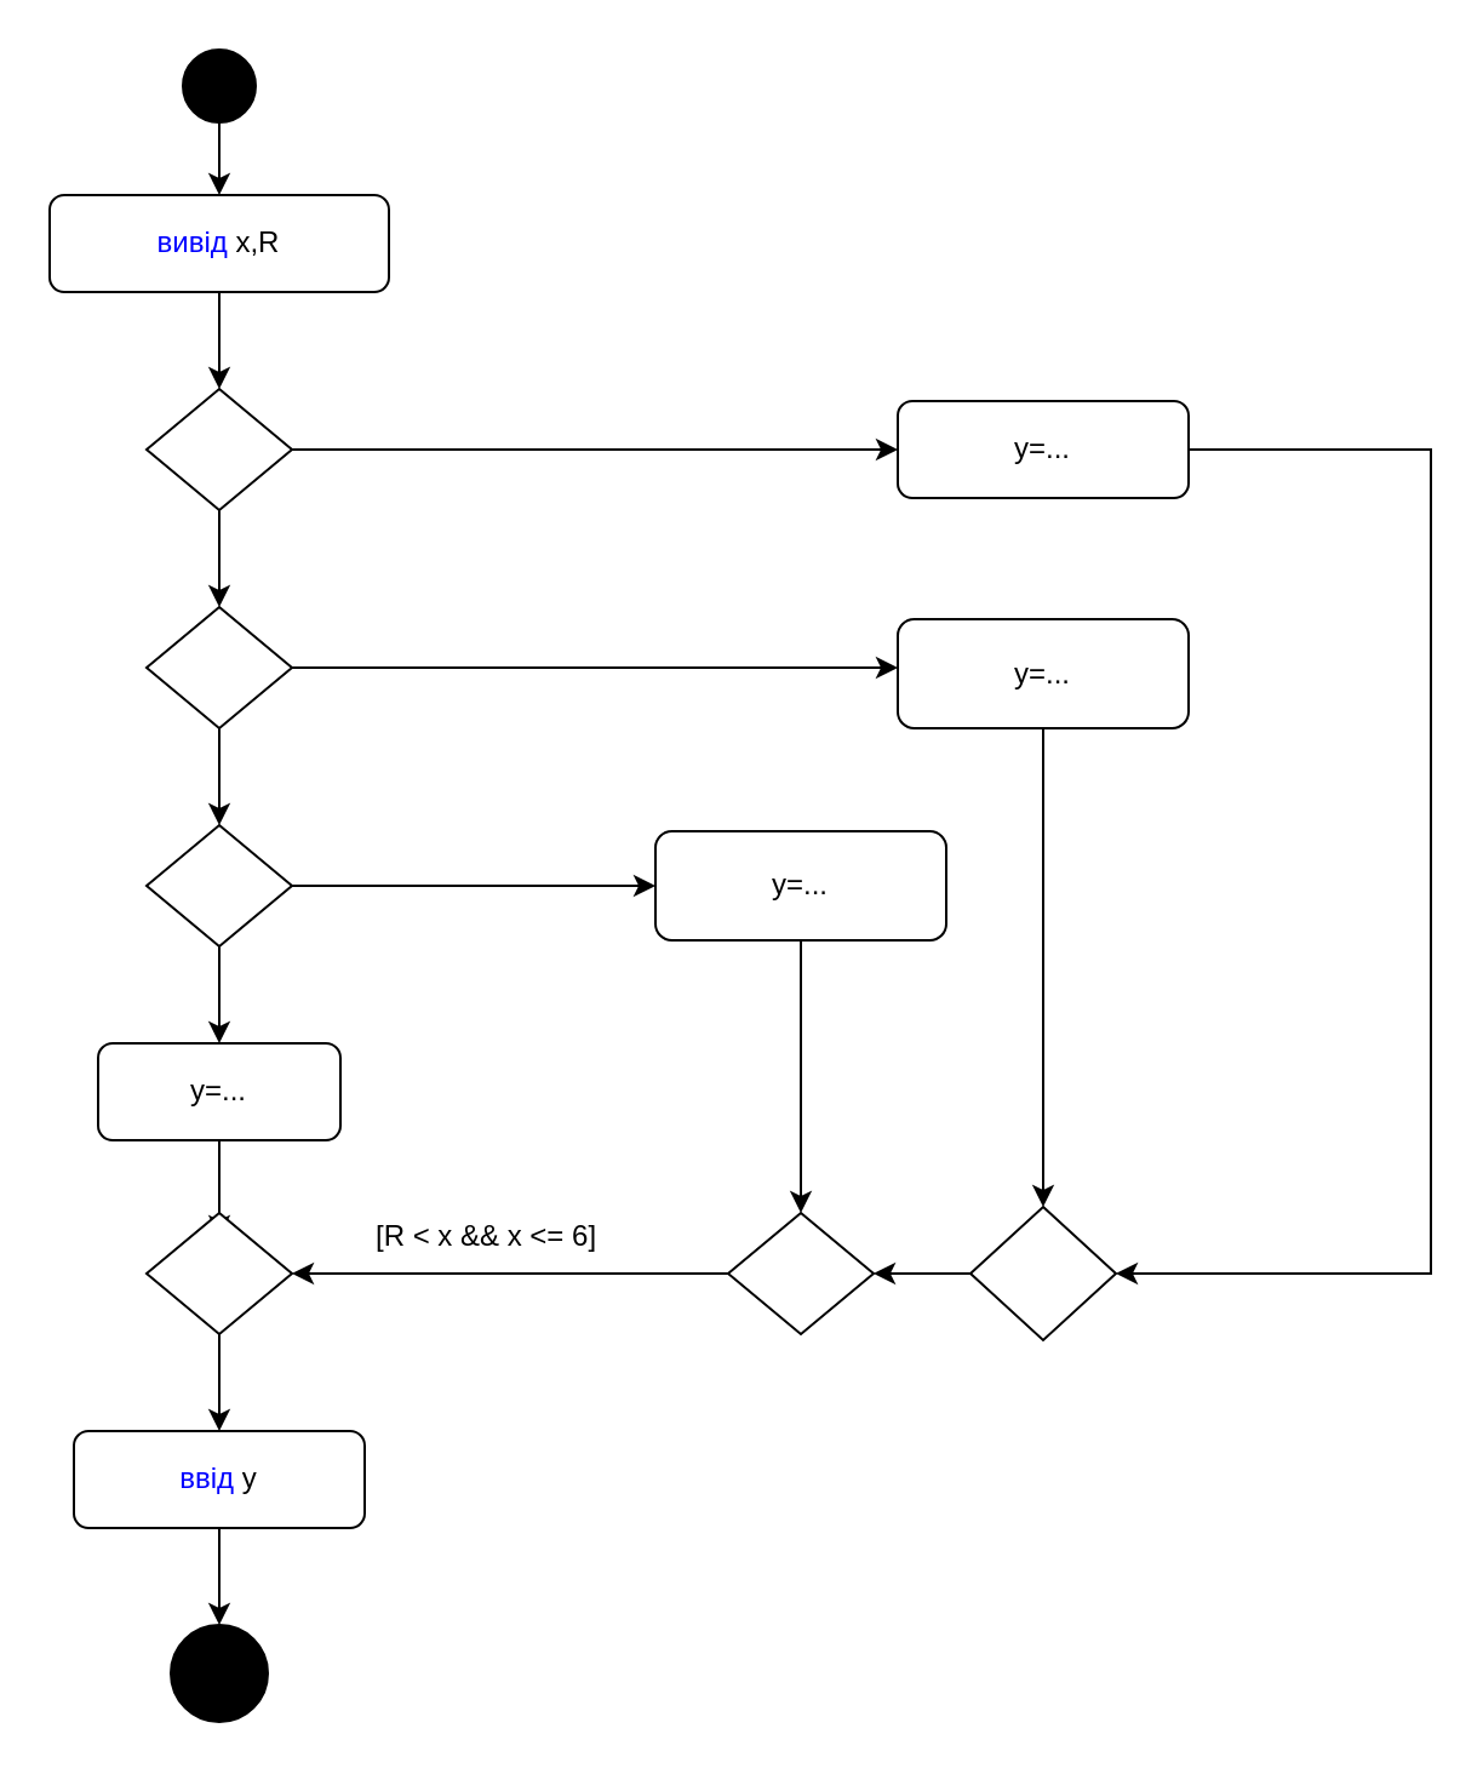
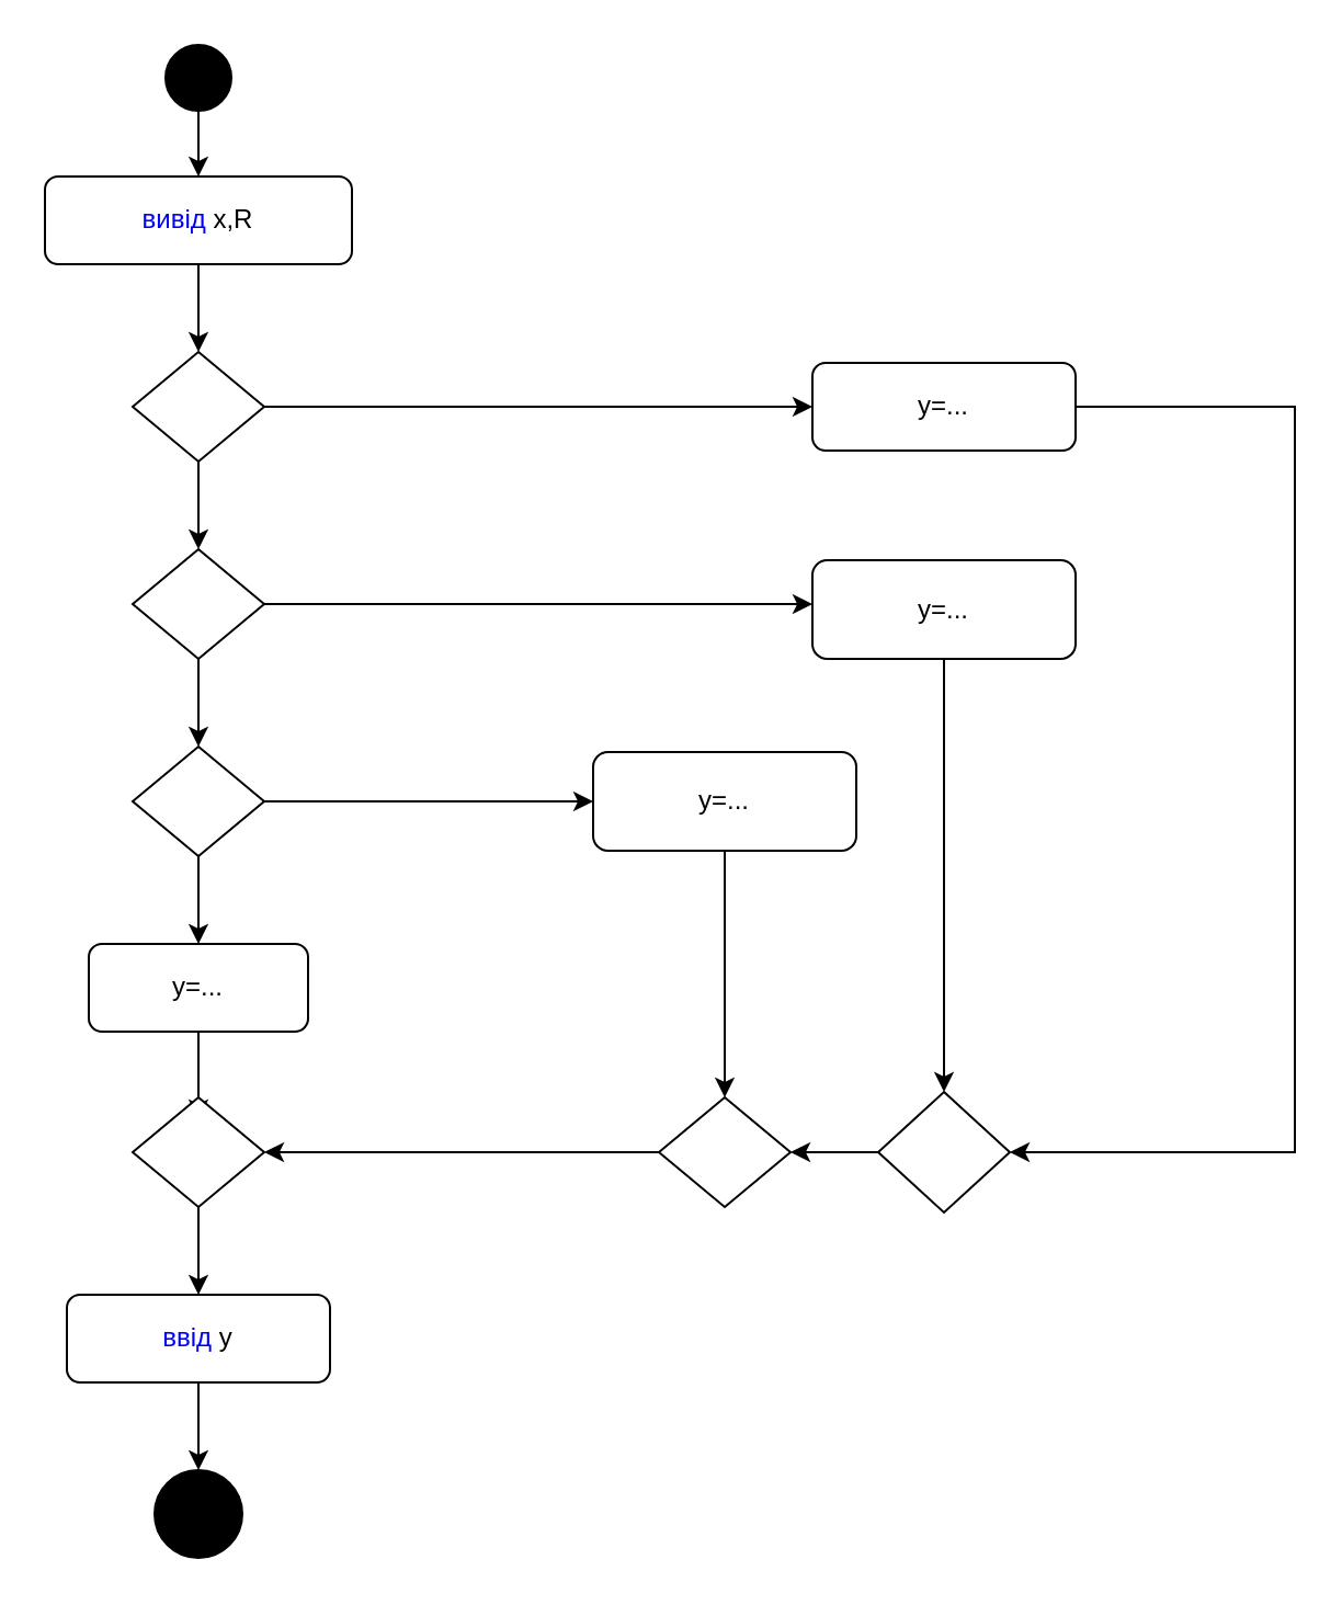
- <mxCell id="31" value="[R &amp;lt; x &amp;amp;&amp;amp; x &amp;lt;= 6]" style="text;html=1;align=center;verticalAlign=middle;resizable=0;points=[];autosize=1;" vertex="1" parent="1"><mxGeometry x="145" y="500" width="110" height="20" as="geometry" /></mxCell>
